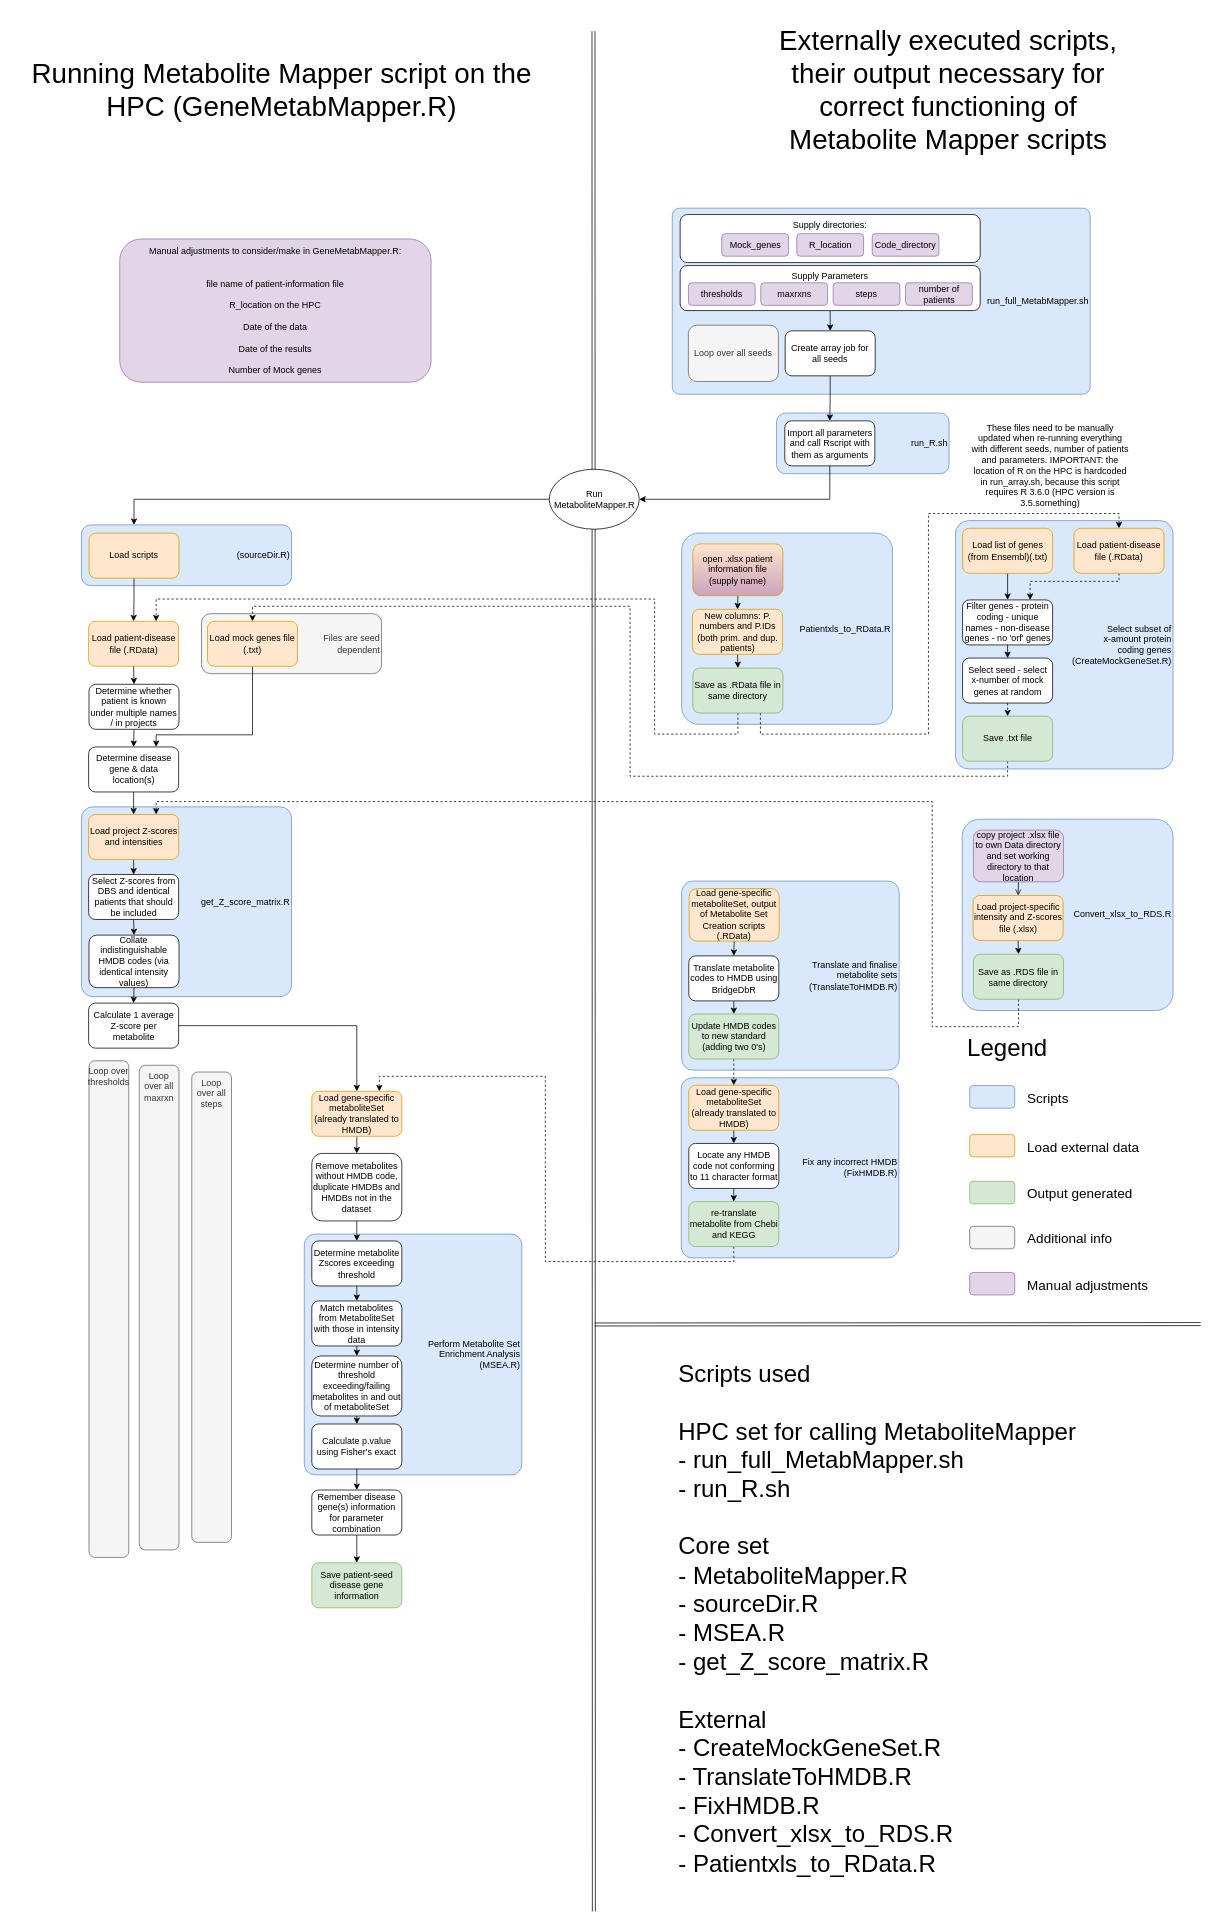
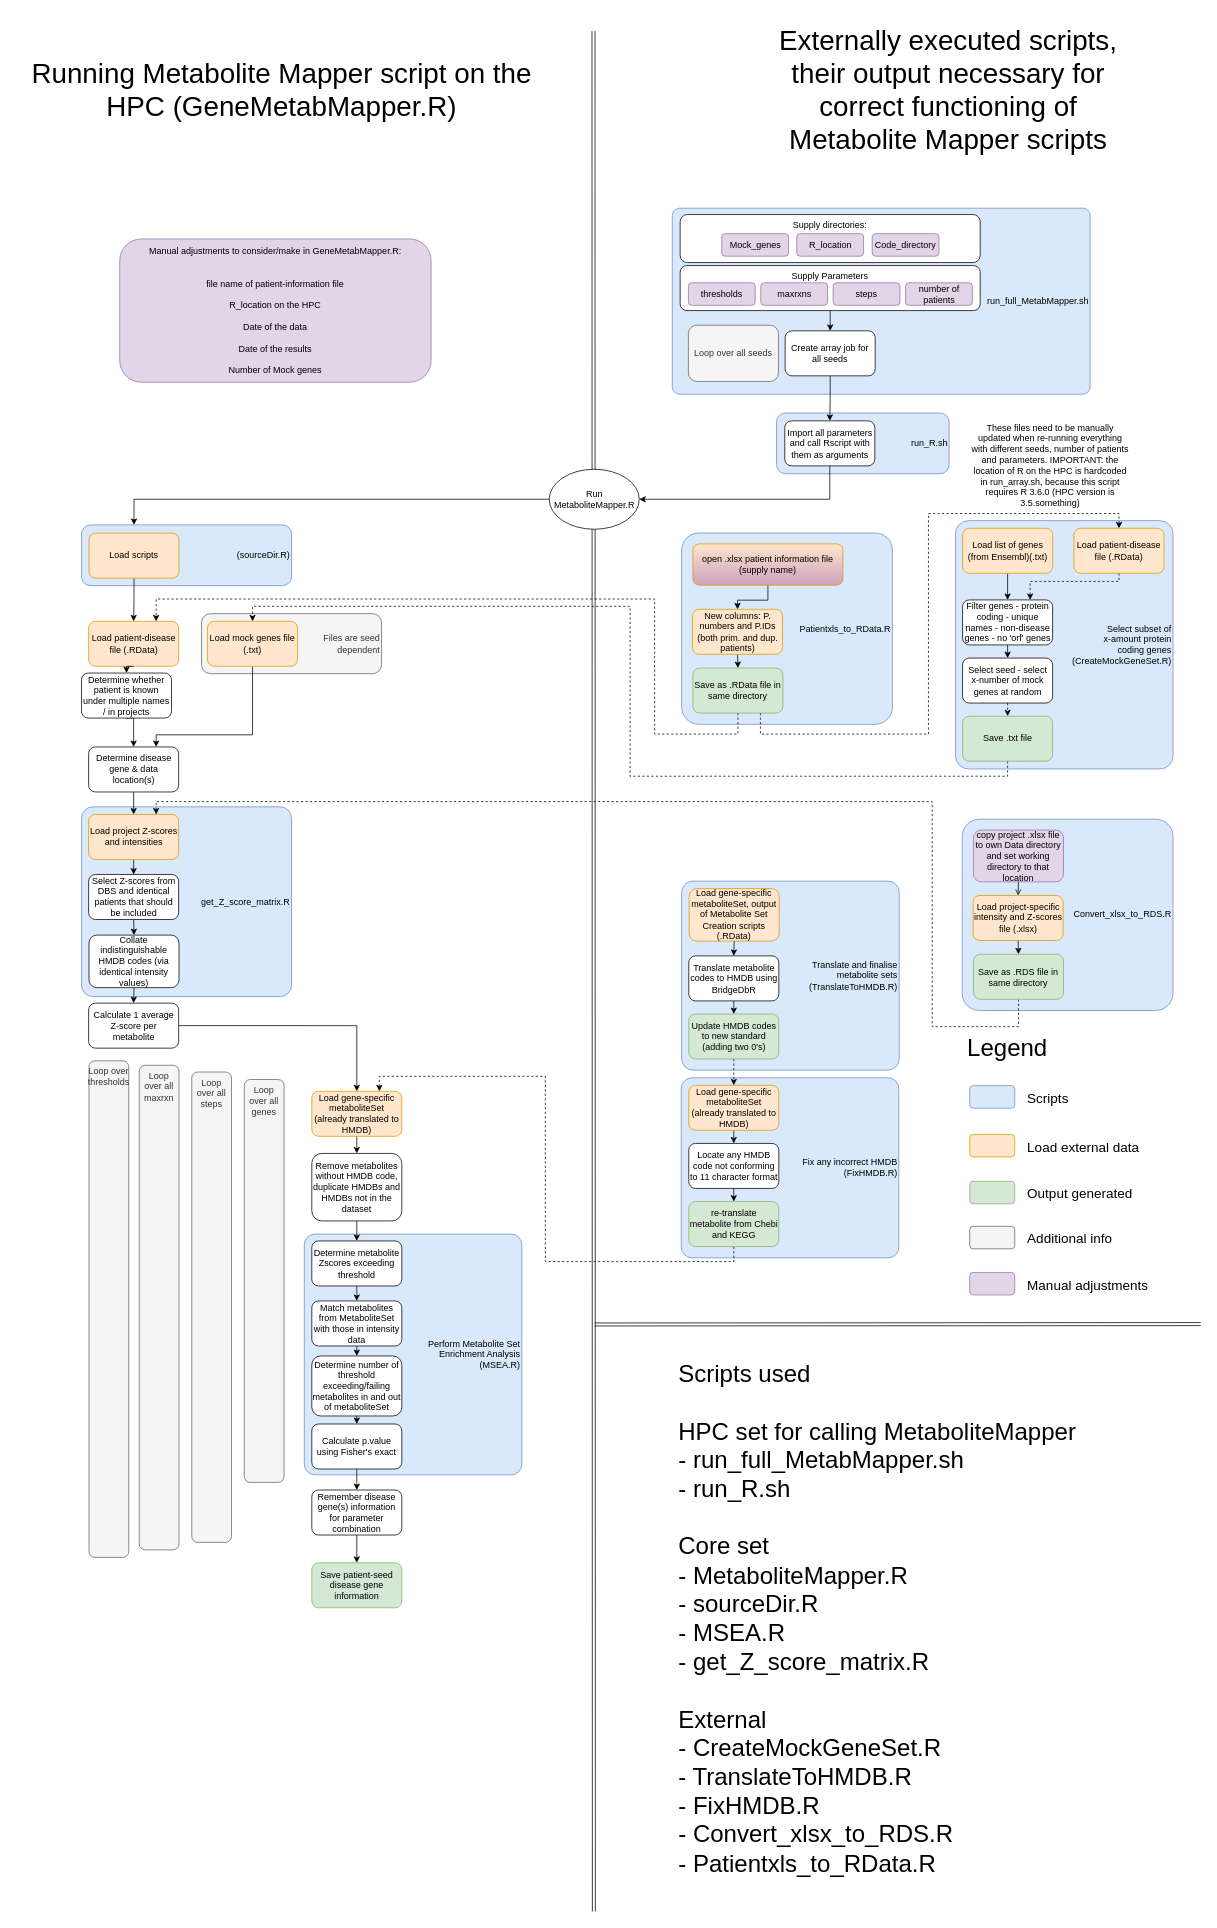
- <mxCell id="116" value="&lt;span style=&quot;white-space: normal&quot;&gt;open .xlsx patient information file (supply name)&lt;/span&gt;" style="rounded=1;whiteSpace=wrap;html=1;fillColor=#ffe6cc;strokeColor=#d79b00;gradientColor=#CDA2BE;gradientDirection=south;" parent="1" vertex="1"><mxGeometry x="923" y="724.5" width="120" height="69" as="geometry" /></mxCell>
+ <mxCell id="116" value="&lt;span style=&quot;white-space: normal&quot;&gt;open .xlsx patient information file (supply name)&lt;/span&gt;" style="rounded=1;whiteSpace=wrap;html=1;fillColor=#ffe6cc;strokeColor=#d79b00;gradientColor=#CDA2BE;gradientDirection=south;" parent="1" vertex="1"><mxGeometry x="923" y="724.5" width="200" height="55" as="geometry" /></mxCell>
- <mxCell id="117" value="Determine whether patient is known under multiple names / in projects" style="rounded=1;whiteSpace=wrap;html=1;" parent="1" vertex="1"><mxGeometry x="118" y="911.667" width="120" height="60" as="geometry" /></mxCell>
+ <mxCell id="117" value="Determine whether patient is known under multiple names / in projects" style="rounded=1;whiteSpace=wrap;html=1;" parent="1" vertex="1"><mxGeometry x="108" y="896.667" width="120" height="60" as="geometry" /></mxCell>
+ <mxCell id="22" value="Loop over all genes" style="rounded=1;whiteSpace=wrap;html=1;strokeColor=#666666;fillColor=#f5f5f5;fontColor=#333333;verticalAlign=top;" parent="1" vertex="1"><mxGeometry x="325" y="1438.5" width="53" height="537" as="geometry" /></mxCell>
